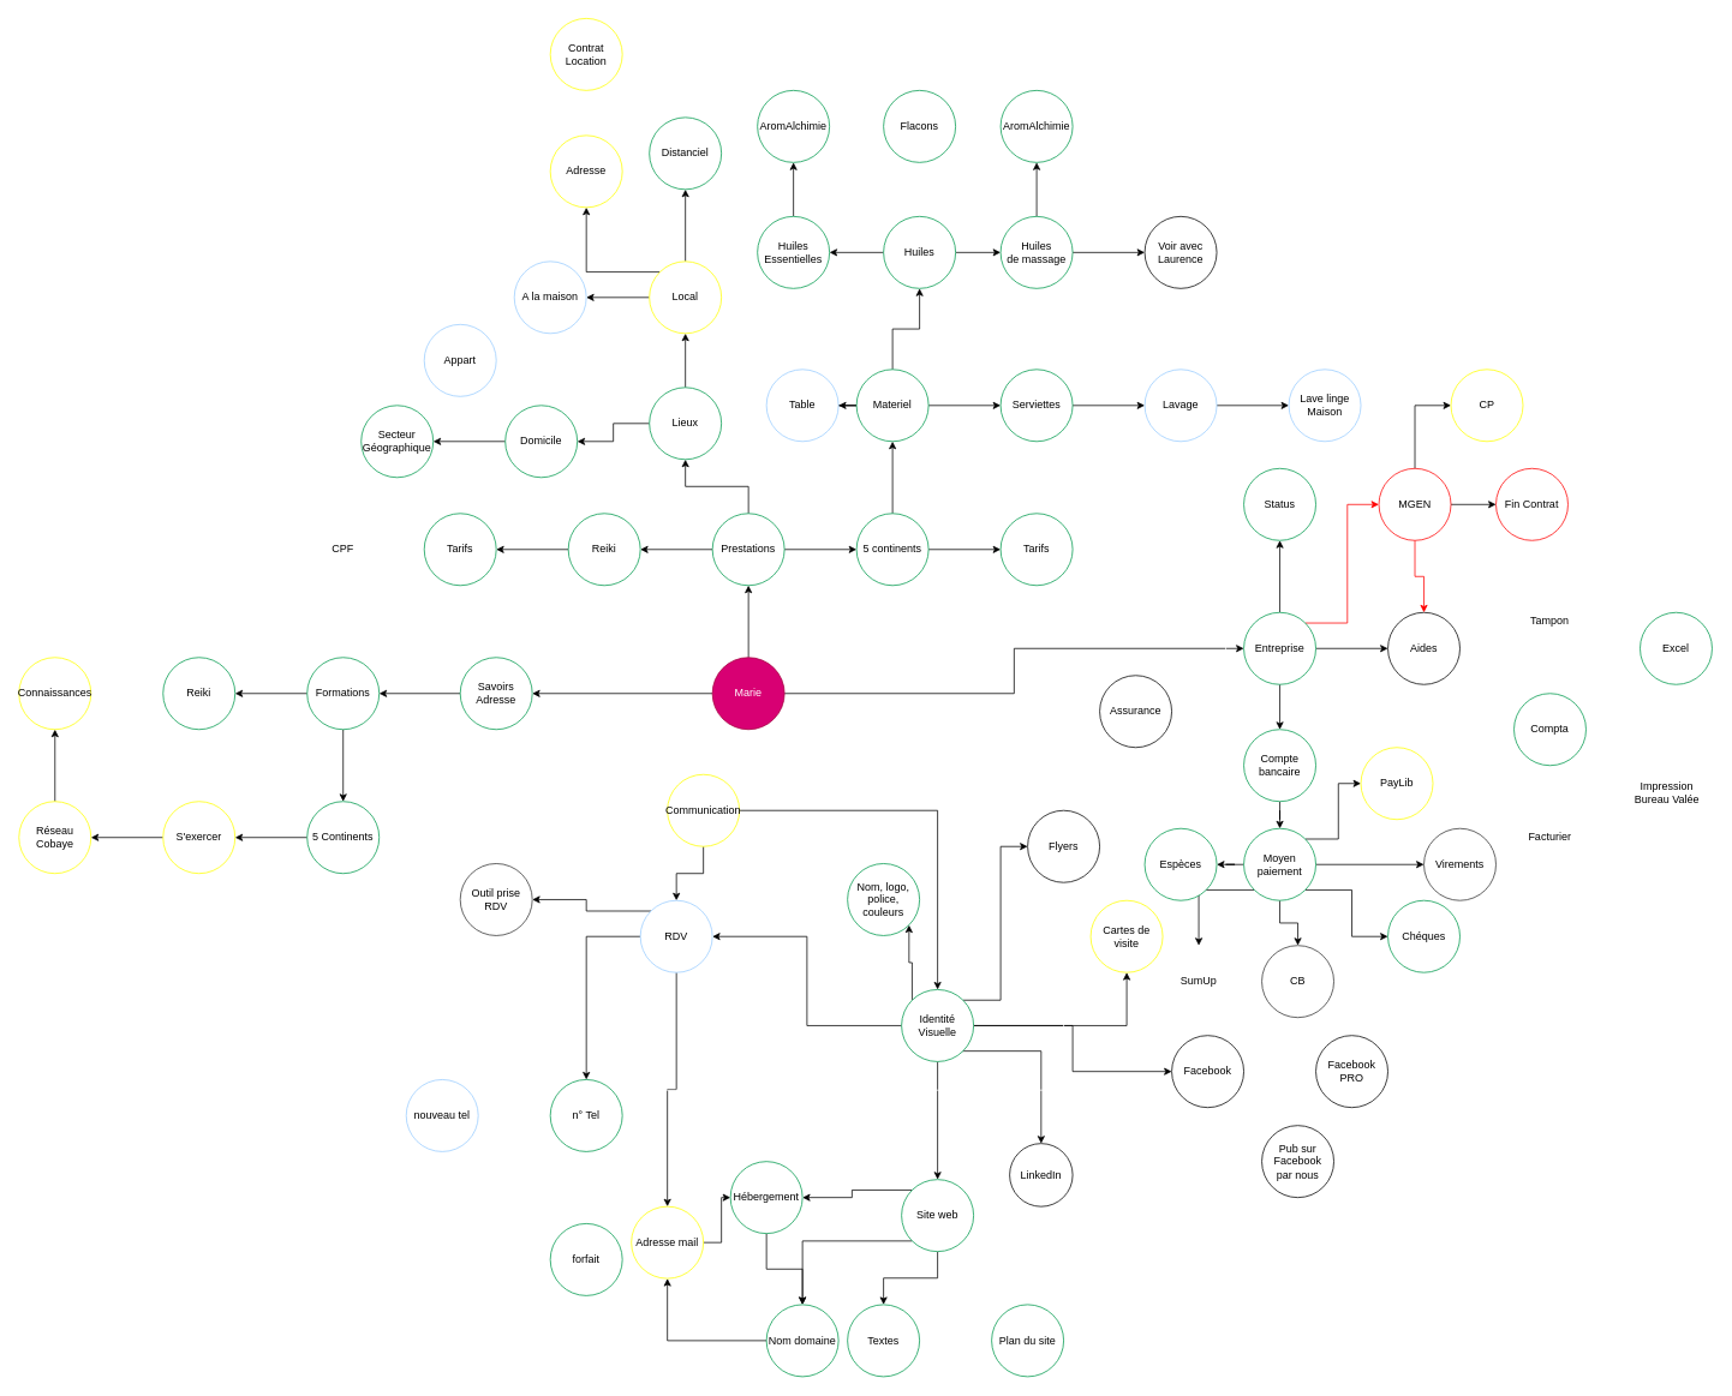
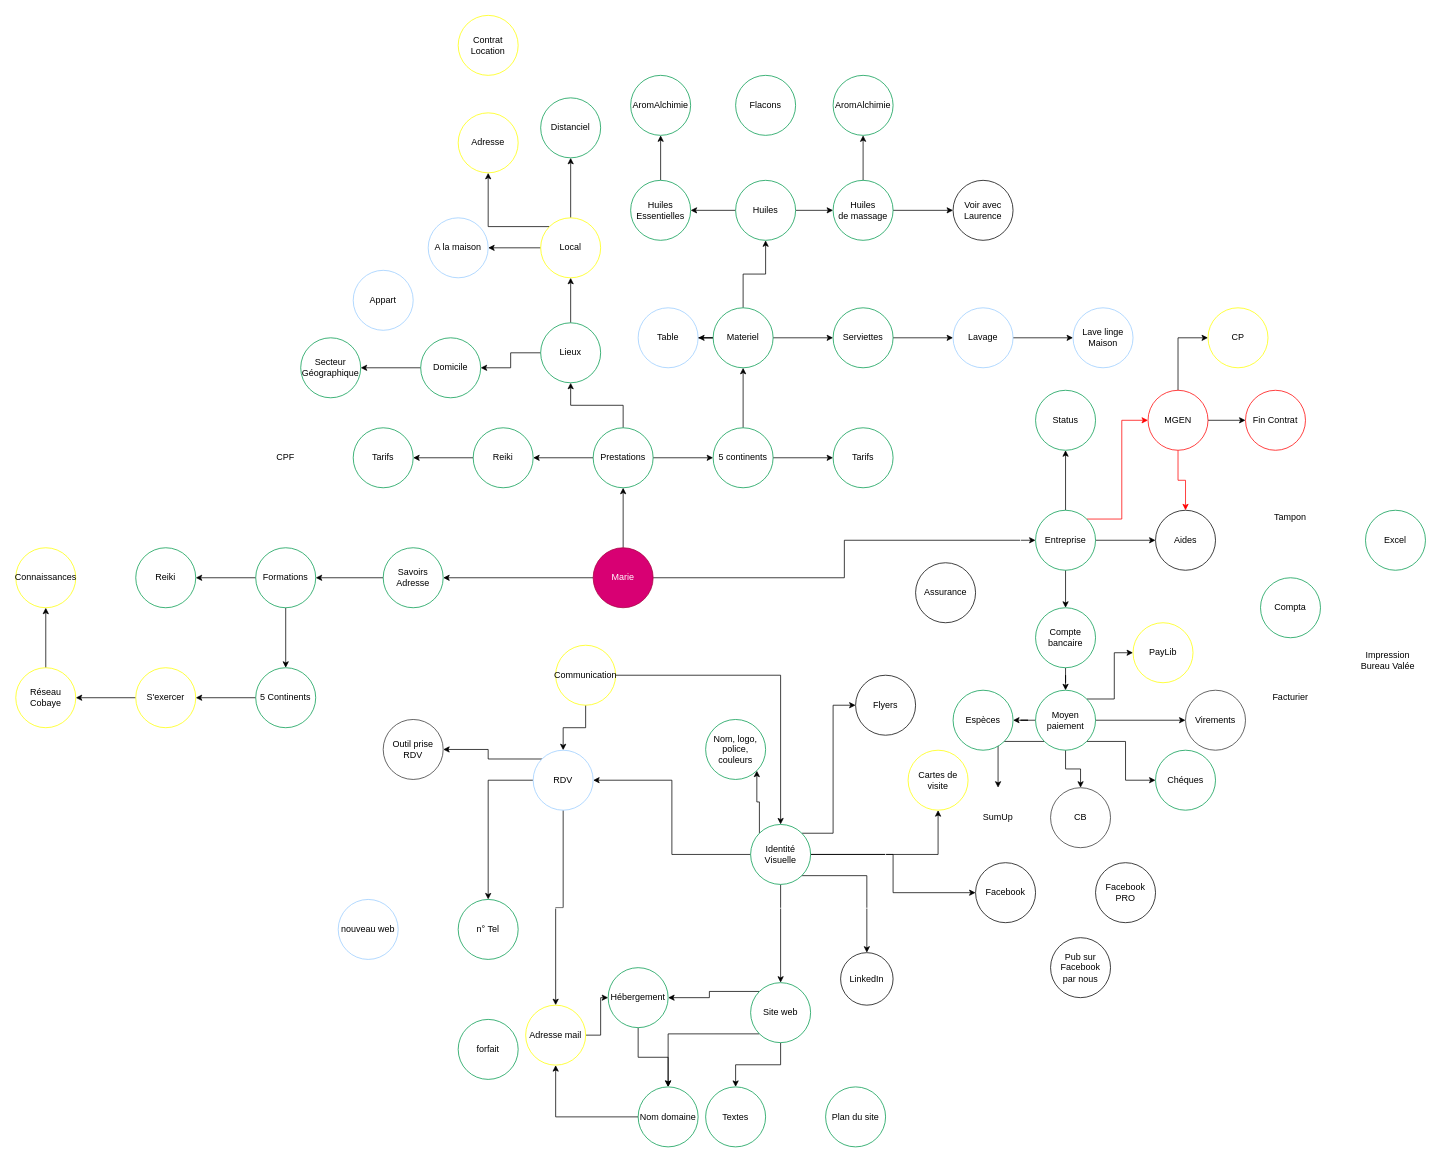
- <mxCell id="139" value="nouveau tel" style="ellipse;whiteSpace=wrap;html=1;aspect=fixed;strokeColor=#99CCFF;" parent="1" vertex="1"><mxGeometry x="450" y="1199" width="80" height="80" as="geometry" /></mxCell>
+ <mxCell id="139" value="nouveau web" style="ellipse;whiteSpace=wrap;html=1;aspect=fixed;strokeColor=#99CCFF;" parent="1" vertex="1"><mxGeometry x="450" y="1199" width="80" height="80" as="geometry" /></mxCell>
